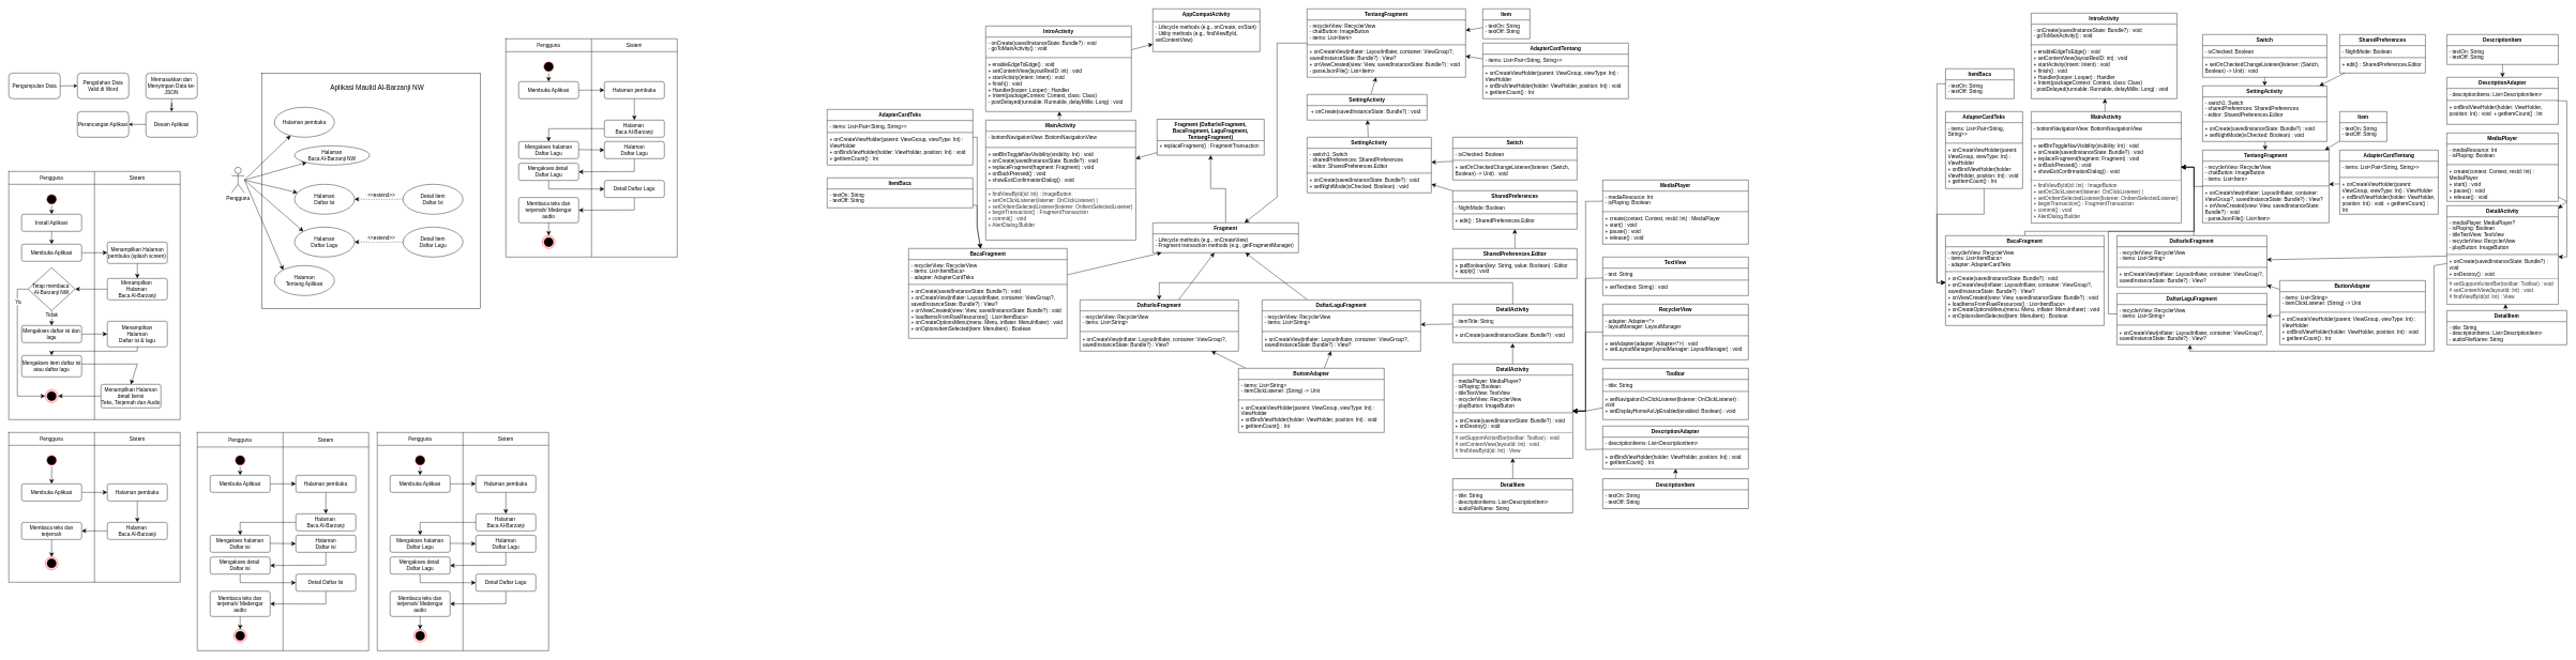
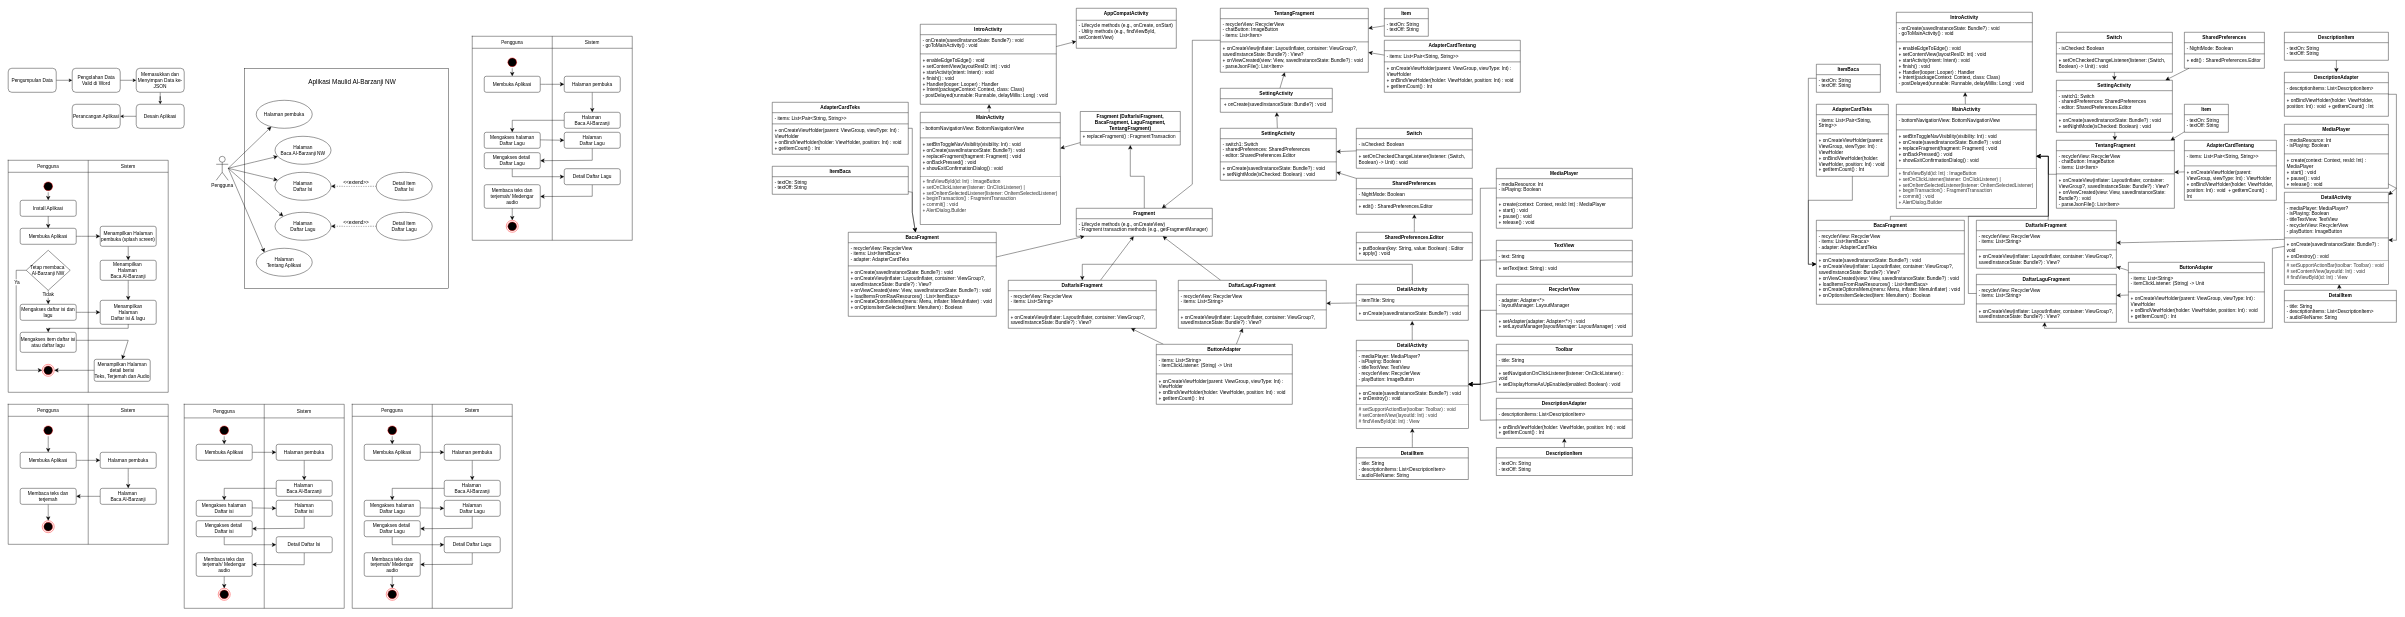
+ <mxCell id="5" style="edgeStyle=orthogonalEdgeStyle;rounded=0;orthogonalLoop=1;jettySize=auto;html=1;entryX=0;entryY=0.5;entryDx=0;entryDy=0;fontFamily=Helvetica;fontSize=12;fontColor=default;" parent="2" source="6" target="8" edge="1"><mxGeometry relative="1" as="geometry" /></mxCell>
- <mxCell id="22" value="&lt;div&gt;Halaman&lt;/div&gt;&lt;div&gt;Baca Al-Barzanji NW&lt;/div&gt;" style="ellipse;whiteSpace=wrap;html=1;" parent="12" vertex="1"><mxGeometry x="147" y="170" width="175" height="45" as="geometry" /></mxCell>
+ <mxCell id="22" value="&lt;div&gt;Halaman&lt;/div&gt;&lt;div&gt;Baca Al-Barzanji NW&lt;/div&gt;" style="ellipse;whiteSpace=wrap;html=1;" parent="12" vertex="1"><mxGeometry x="147" y="170" width="140" height="70" as="geometry" /></mxCell>
- <mxCell id="274" style="edgeStyle=none;curved=1;rounded=0;orthogonalLoop=1;jettySize=auto;html=1;fontSize=12;startSize=8;endSize=8;" parent="258" source="275" target="289" edge="1"><mxGeometry relative="1" as="geometry" /></mxCell>
+ <mxCell id="274" style="edgeStyle=none;curved=1;rounded=0;orthogonalLoop=1;jettySize=auto;html=1;fontSize=12;startSize=8;endSize=8;" parent="258" source="275" target="280" edge="1"><mxGeometry relative="1" as="geometry" /></mxCell>
